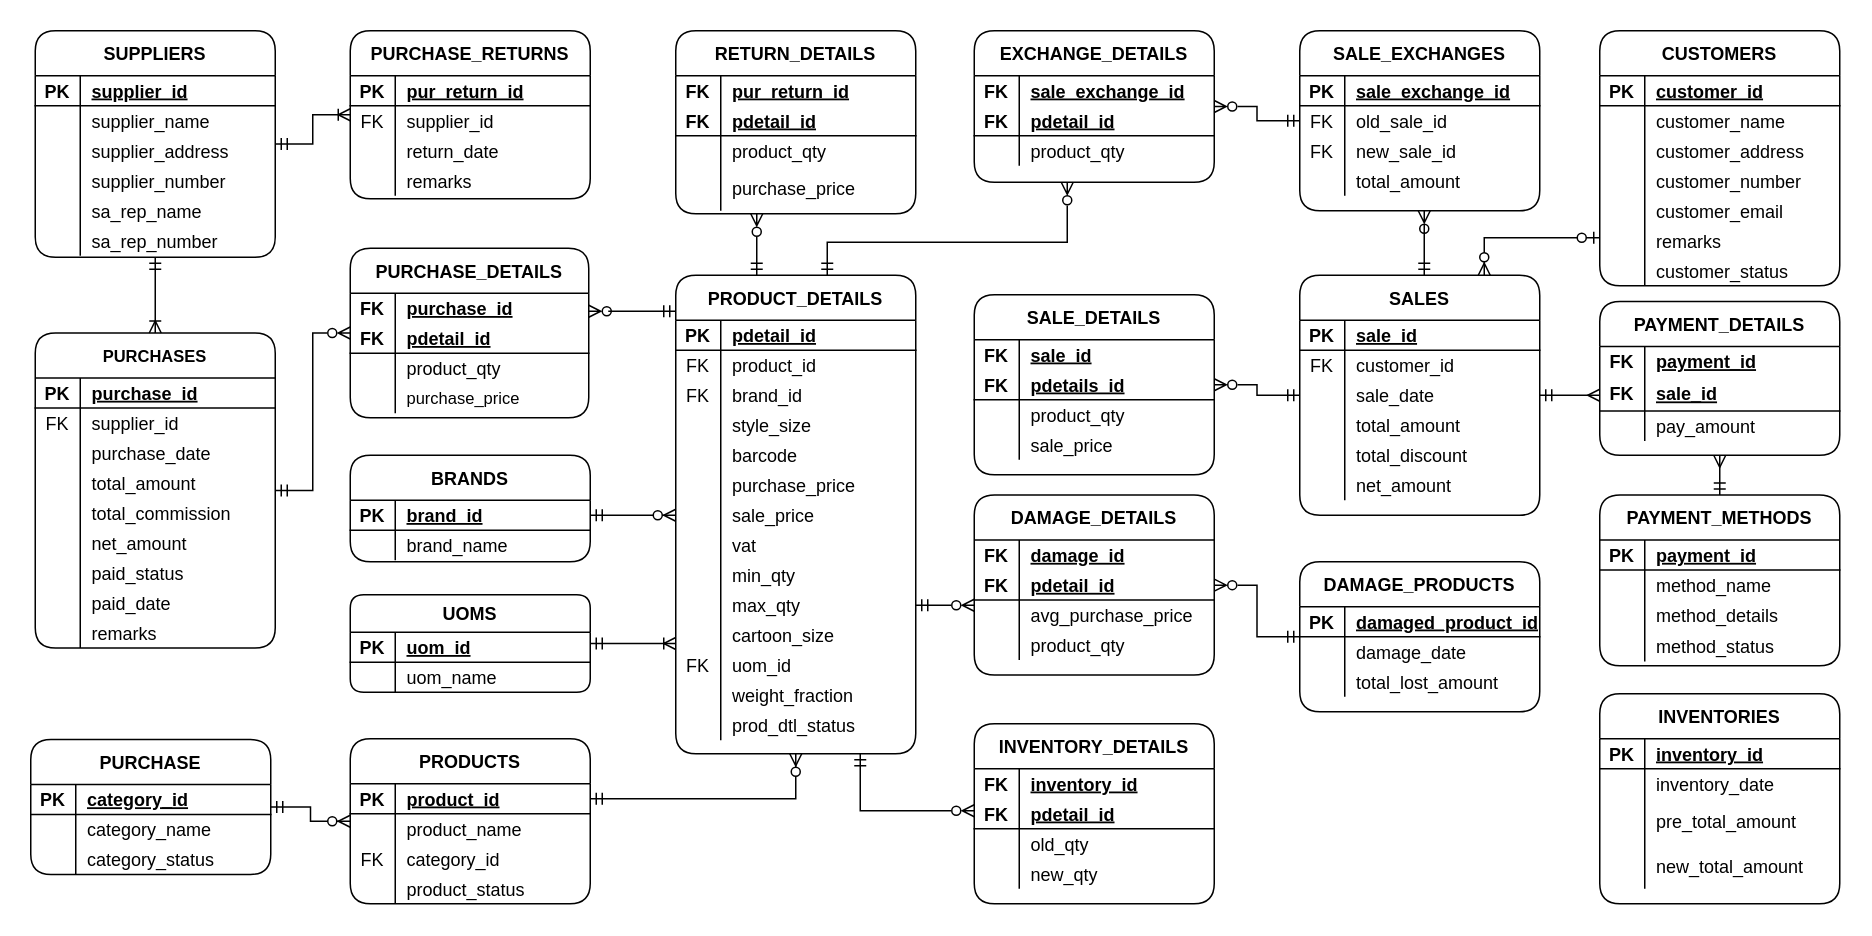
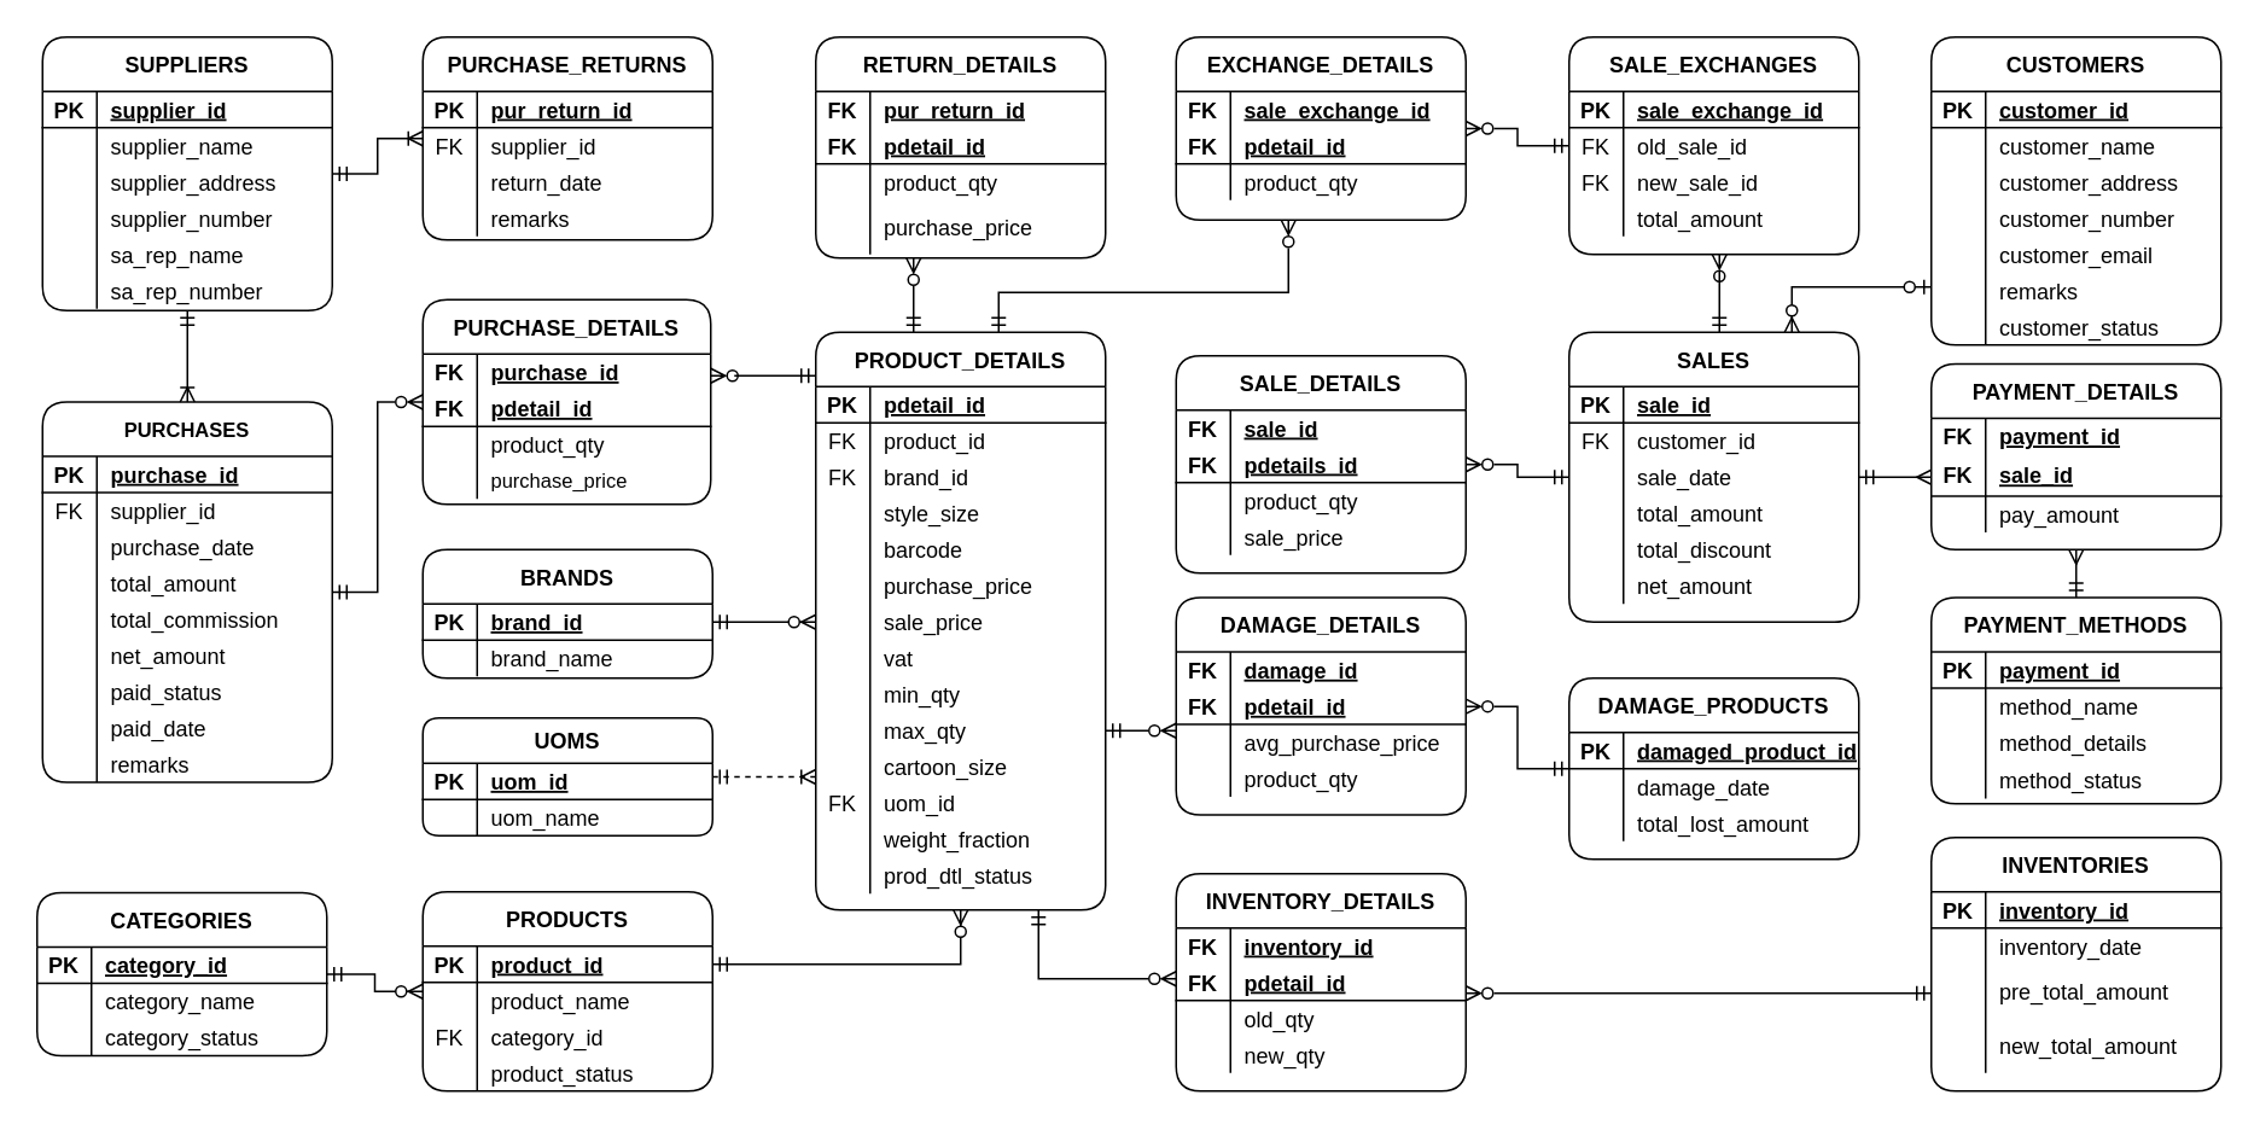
- <mxCell id="66" value="" style="edgeStyle=orthogonalEdgeStyle;fontSize=12;html=1;endArrow=ERoneToMany;startArrow=ERmandOne;rounded=0;sketch=0;endFill=0;startFill=0;swimlaneLine=1;shadow=0;" parent="1" source="59" target="16" edge="1"><mxGeometry width="100" height="100" relative="1" as="geometry"><mxPoint x="308" y="898" as="sourcePoint" /><mxPoint x="452" y="868" as="targetPoint" /><Array as="points"><mxPoint x="419" y="429" /><mxPoint x="419" y="429" /></Array></mxGeometry></mxCell>
+ <mxCell id="66" value="" style="edgeStyle=orthogonalEdgeStyle;fontSize=12;html=1;endArrow=ERoneToMany;startArrow=ERmandOne;rounded=0;sketch=0;endFill=0;startFill=0;swimlaneLine=1;shadow=0;dashed=1;" parent="1" source="59" target="16" edge="1"><mxGeometry width="100" height="100" relative="1" as="geometry"><mxPoint x="308" y="898" as="sourcePoint" /><mxPoint x="452" y="868" as="targetPoint" /><Array as="points"><mxPoint x="419" y="429" /><mxPoint x="419" y="429" /></Array></mxGeometry></mxCell>
- <mxCell id="190" value="PURCHASE" style="shape=table;startSize=30;container=1;collapsible=1;childLayout=tableLayout;fixedRows=1;rowLines=0;fontStyle=1;align=center;resizeLast=1;rounded=1;shadow=0;sketch=0;swimlaneLine=1;" parent="1" vertex="1"><mxGeometry x="20" y="492.5" width="160" height="90" as="geometry"><mxRectangle x="80" y="40" width="110" height="30" as="alternateBounds" /></mxGeometry></mxCell>
+ <mxCell id="190" value="CATEGORIES" style="shape=table;startSize=30;container=1;collapsible=1;childLayout=tableLayout;fixedRows=1;rowLines=0;fontStyle=1;align=center;resizeLast=1;rounded=1;shadow=0;sketch=0;swimlaneLine=1;" parent="1" vertex="1"><mxGeometry x="20" y="492.5" width="160" height="90" as="geometry"><mxRectangle x="80" y="40" width="110" height="30" as="alternateBounds" /></mxGeometry></mxCell>
+ <mxCell id="321" value="" style="edgeStyle=orthogonalEdgeStyle;fontSize=12;html=1;endArrow=ERzeroToMany;startArrow=ERmandOne;rounded=0;sketch=0;endFill=0;swimlaneLine=1;shadow=0;" parent="1" source="295" target="308" edge="1"><mxGeometry width="100" height="100" relative="1" as="geometry"><mxPoint x="955" y="898" as="sourcePoint" /><mxPoint x="882" y="898" as="targetPoint" /><Array as="points"><mxPoint x="890" y="548" /><mxPoint x="890" y="548" /></Array></mxGeometry></mxCell>
